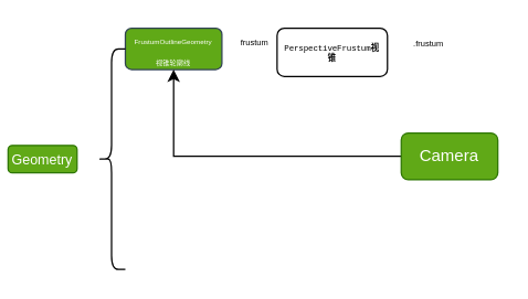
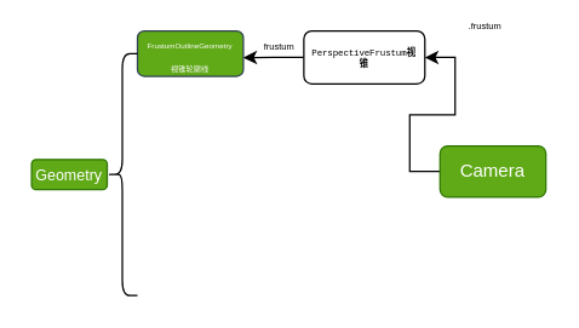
- <mxCell id="10" value=".frustum" style="text;html=1;strokeColor=none;fillColor=none;align=center;verticalAlign=middle;whiteSpace=wrap;rounded=0;fontSize=6;" vertex="1" parent="1"><mxGeometry x="290" y="22" width="40" height="20" as="geometry" /></mxCell>
+ <mxCell id="10" value=".frustum" style="text;html=1;strokeColor=none;fillColor=none;align=center;verticalAlign=middle;whiteSpace=wrap;rounded=0;fontSize=6;" vertex="1" parent="1"><mxGeometry x="300" y="7" width="40" height="20" as="geometry" /></mxCell>
+ <mxCell id="5" style="edgeStyle=orthogonalEdgeStyle;rounded=0;orthogonalLoop=1;jettySize=auto;html=1;exitX=0;exitY=0.5;exitDx=0;exitDy=0;entryX=1;entryY=0.588;entryDx=0;entryDy=0;entryPerimeter=0;fontSize=6;" edge="1" parent="1" source="6" target="3"><mxGeometry relative="1" as="geometry" /></mxCell>
- <mxCell id="8" style="edgeStyle=orthogonalEdgeStyle;rounded=0;orthogonalLoop=1;jettySize=auto;html=1;exitX=0;exitY=0.5;exitDx=0;exitDy=0;fontSize=12;" edge="1" parent="1" source="9" target="3"><mxGeometry relative="1" as="geometry" /></mxCell>
+ <mxCell id="8" style="edgeStyle=orthogonalEdgeStyle;rounded=0;orthogonalLoop=1;jettySize=auto;html=1;exitX=0;exitY=0.5;exitDx=0;exitDy=0;entryX=1;entryY=0.5;entryDx=0;entryDy=0;fontSize=12;" edge="1" parent="1" source="9" target="6"><mxGeometry relative="1" as="geometry" /></mxCell>
- <mxCell id="2" value="&lt;font style=&quot;font-size: 10px&quot;&gt;Geometry&lt;/font&gt;" style="rounded=1;whiteSpace=wrap;html=1;fillColor=#60a917;strokeColor=#2D7600;fontColor=#ffffff;" vertex="1" parent="1"><mxGeometry x="5" y="105" width="50" height="20" as="geometry" /></mxCell>
+ <mxCell id="2" value="&lt;font style=&quot;font-size: 10px&quot;&gt;Geometry&lt;/font&gt;" style="rounded=1;whiteSpace=wrap;html=1;fillColor=#60a917;strokeColor=#2D7600;fontColor=#ffffff;" vertex="1" parent="1"><mxGeometry x="20" y="105" width="50" height="20" as="geometry" /></mxCell>
